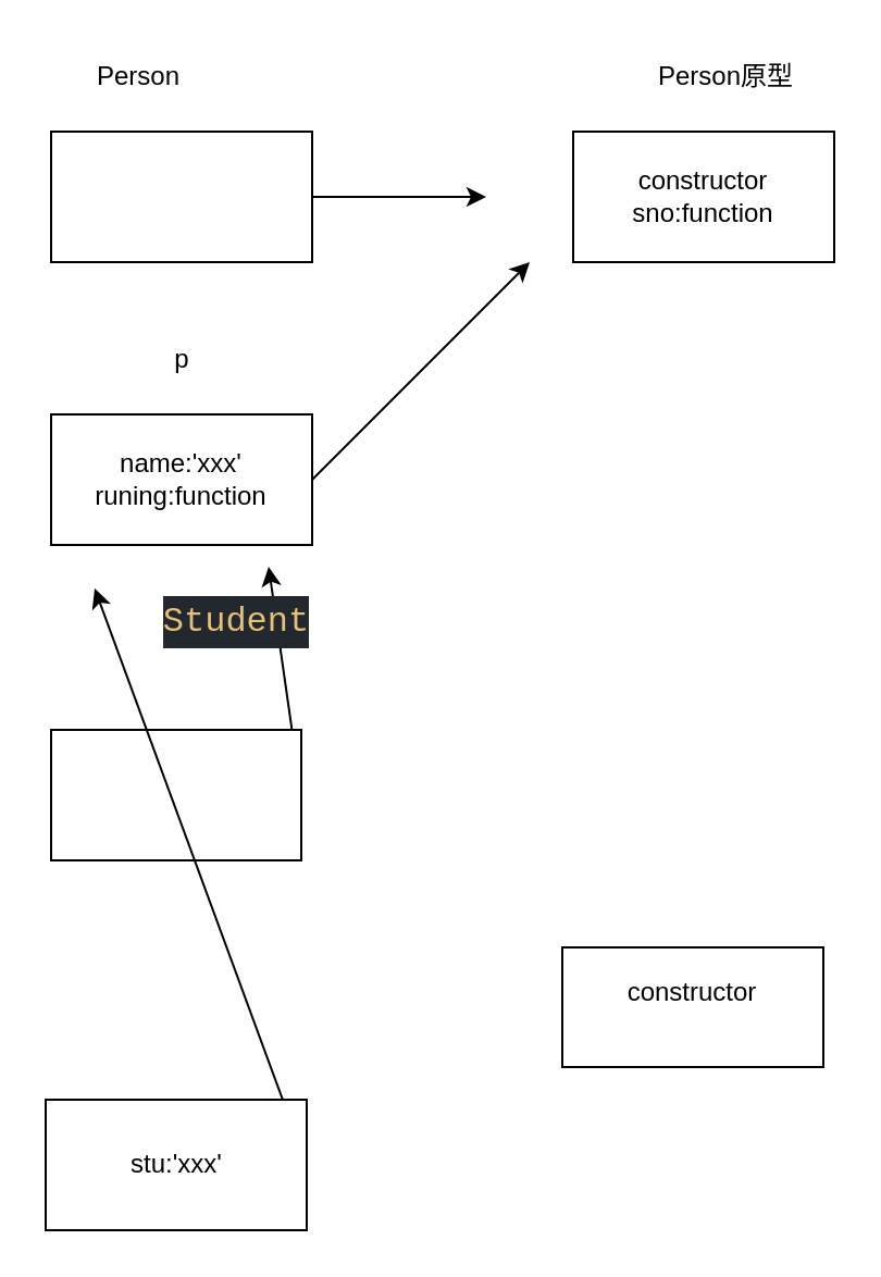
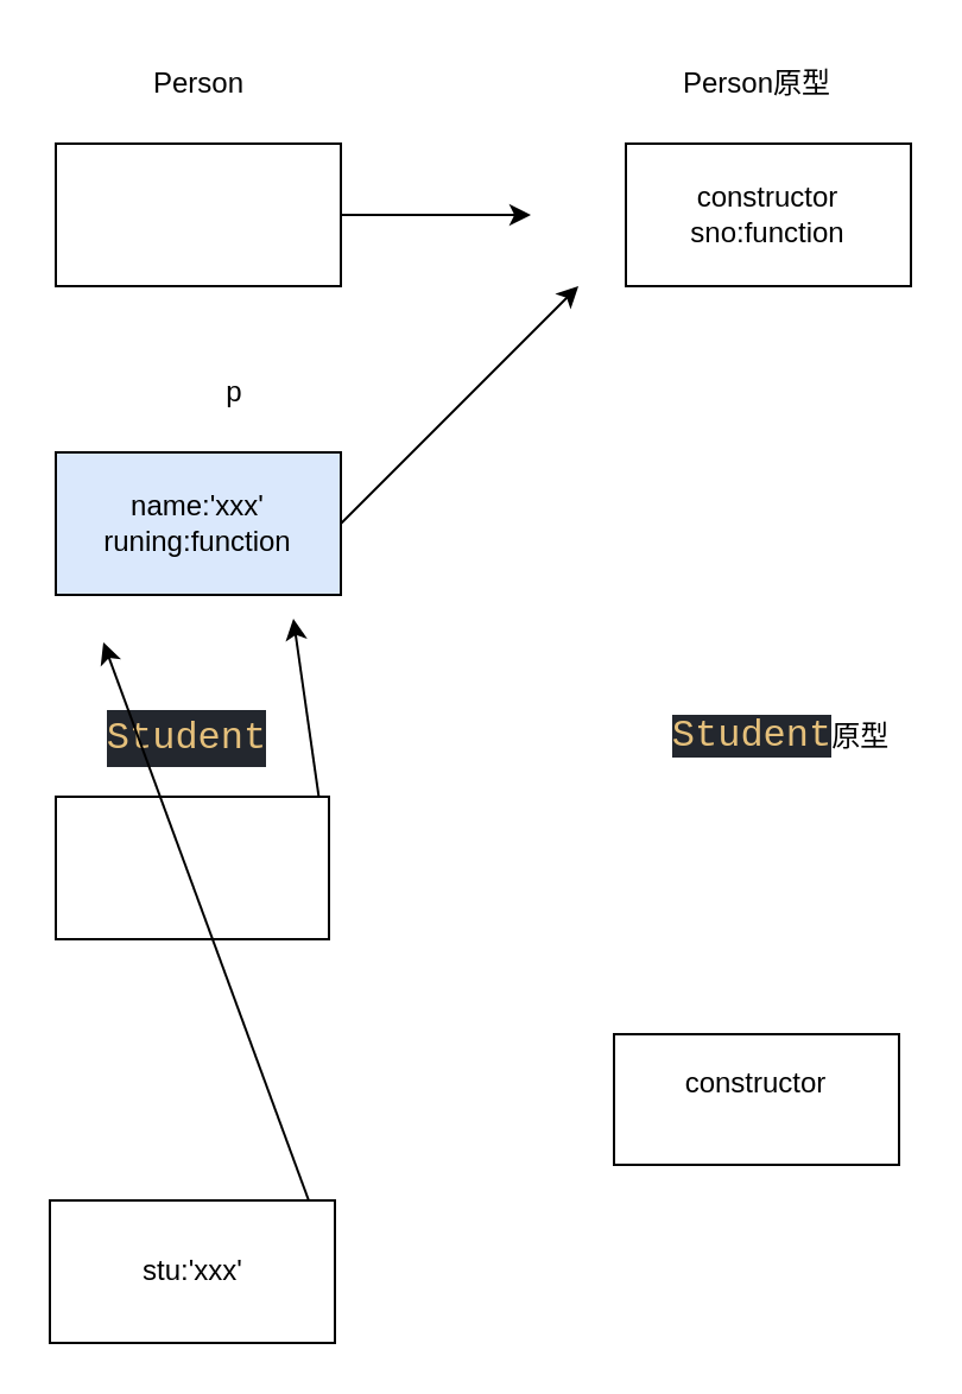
- <mxCell id="4" value="Person" style="text;html=1;align=center;verticalAlign=middle;resizable=0;points=[];autosize=1;strokeColor=none;fillColor=none;" vertex="1" parent="1"><mxGeometry x="33" y="20" width="60" height="30" as="geometry" /></mxCell>
+ <mxCell id="4" value="Person" style="text;html=1;align=center;verticalAlign=middle;resizable=0;points=[];autosize=1;strokeColor=none;fillColor=none;" vertex="1" parent="1"><mxGeometry x="53" y="20" width="60" height="30" as="geometry" /></mxCell>
- <mxCell id="6" value="Person原型" style="text;html=1;align=center;verticalAlign=middle;resizable=0;points=[];autosize=1;strokeColor=none;fillColor=none;" vertex="1" parent="1"><mxGeometry x="288" y="20" width="90" height="30" as="geometry" /></mxCell>
+ <mxCell id="6" value="Person原型" style="text;html=1;align=center;verticalAlign=middle;resizable=0;points=[];autosize=1;strokeColor=none;fillColor=none;" vertex="1" parent="1"><mxGeometry x="273" y="20" width="90" height="30" as="geometry" /></mxCell>
- <mxCell id="16" value="p" style="text;html=1;align=center;verticalAlign=middle;resizable=0;points=[];autosize=1;strokeColor=none;fillColor=none;" vertex="1" parent="1"><mxGeometry x="68" y="150" width="30" height="30" as="geometry" /></mxCell>
+ <mxCell id="16" value="p" style="text;html=1;align=center;verticalAlign=middle;resizable=0;points=[];autosize=1;strokeColor=none;fillColor=none;" vertex="1" parent="1"><mxGeometry x="83" y="150" width="30" height="30" as="geometry" /></mxCell>
- <mxCell id="15" value="name:'xxx'&lt;br&gt;runing:function" style="whiteSpace=wrap;html=1;" vertex="1" parent="1"><mxGeometry x="23" y="190" width="120" height="60" as="geometry" /></mxCell>
+ <mxCell id="15" value="name:'xxx'&lt;br&gt;runing:function" style="whiteSpace=wrap;html=1;fillColor=#dae8fc;" vertex="1" parent="1"><mxGeometry x="23" y="190" width="120" height="60" as="geometry" /></mxCell>
- <mxCell id="9" value="&lt;div style=&quot;color: rgb(171, 178, 191); background-color: rgb(35, 39, 46); font-family: Menlo, Monaco, &amp;quot;Courier New&amp;quot;, monospace; font-size: 16px; line-height: 24px;&quot;&gt;&lt;span style=&quot;color: #e5c07b;&quot;&gt;Student&lt;/span&gt;&lt;/div&gt;" style="text;html=1;align=center;verticalAlign=middle;resizable=0;points=[];autosize=1;strokeColor=none;fillColor=none;" vertex="1" parent="1"><mxGeometry x="63" y="265" width="90" height="40" as="geometry" /></mxCell>
+ <mxCell id="9" value="&lt;div style=&quot;color: rgb(171, 178, 191); background-color: rgb(35, 39, 46); font-family: Menlo, Monaco, &amp;quot;Courier New&amp;quot;, monospace; font-size: 16px; line-height: 24px;&quot;&gt;&lt;span style=&quot;color: #e5c07b;&quot;&gt;Student&lt;/span&gt;&lt;/div&gt;" style="text;html=1;align=center;verticalAlign=middle;resizable=0;points=[];autosize=1;strokeColor=none;fillColor=none;" vertex="1" parent="1"><mxGeometry x="33" y="290" width="90" height="40" as="geometry" /></mxCell>
+ <mxCell id="11" value="&lt;span style=&quot;color: rgb(229, 192, 123); background-color: rgb(35, 39, 46); font-family: Menlo, Monaco, &amp;quot;Courier New&amp;quot;, monospace; font-size: 16px;&quot;&gt;Student&lt;/span&gt;原型" style="text;html=1;align=center;verticalAlign=middle;resizable=0;points=[];autosize=1;strokeColor=none;fillColor=none;" vertex="1" parent="1"><mxGeometry x="273" y="295" width="110" height="30" as="geometry" /></mxCell>
